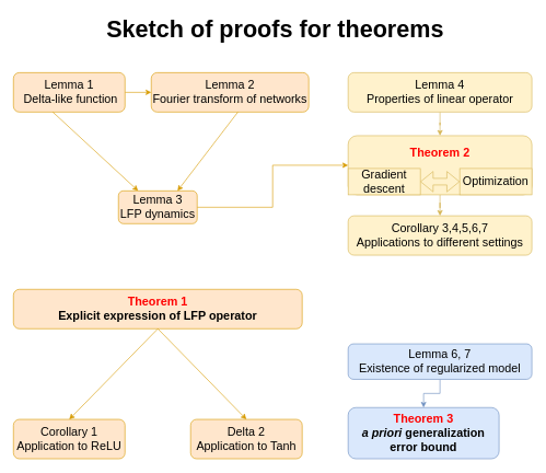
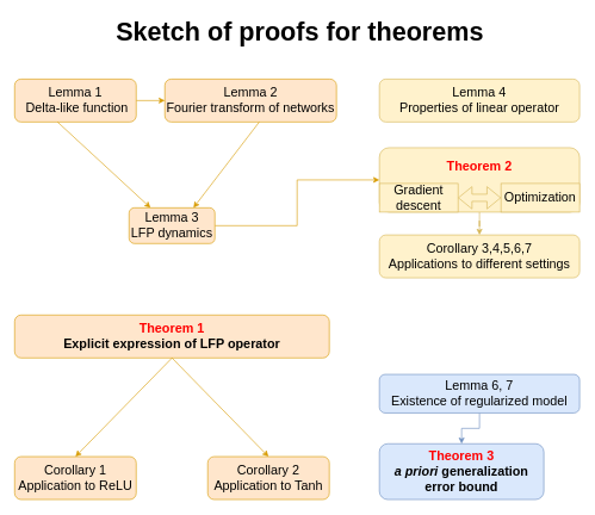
- <mxCell id="14" style="edgeStyle=orthogonalEdgeStyle;rounded=0;orthogonalLoop=1;jettySize=auto;html=1;entryX=0.5;entryY=0;entryDx=0;entryDy=0;fillColor=#fff2cc;strokeColor=#d6b656;" edge="1" parent="1" source="15" target="17"><mxGeometry relative="1" as="geometry" /></mxCell>
- <mxCell id="11" value="&lt;font style=&quot;font-size: 18px&quot;&gt;Delta 2&lt;br&gt;Application to Tanh&lt;/font&gt;" style="rounded=1;whiteSpace=wrap;html=1;fillColor=#ffe6cc;strokeColor=#d79b00;" vertex="1" parent="1"><mxGeometry x="290" y="638" width="170" height="60" as="geometry" /></mxCell>
+ <mxCell id="11" value="&lt;font style=&quot;font-size: 18px&quot;&gt;Corollary 2&lt;br&gt;Application to Tanh&lt;/font&gt;" style="rounded=1;whiteSpace=wrap;html=1;fillColor=#ffe6cc;strokeColor=#d79b00;" vertex="1" parent="1"><mxGeometry x="290" y="638" width="170" height="60" as="geometry" /></mxCell>
